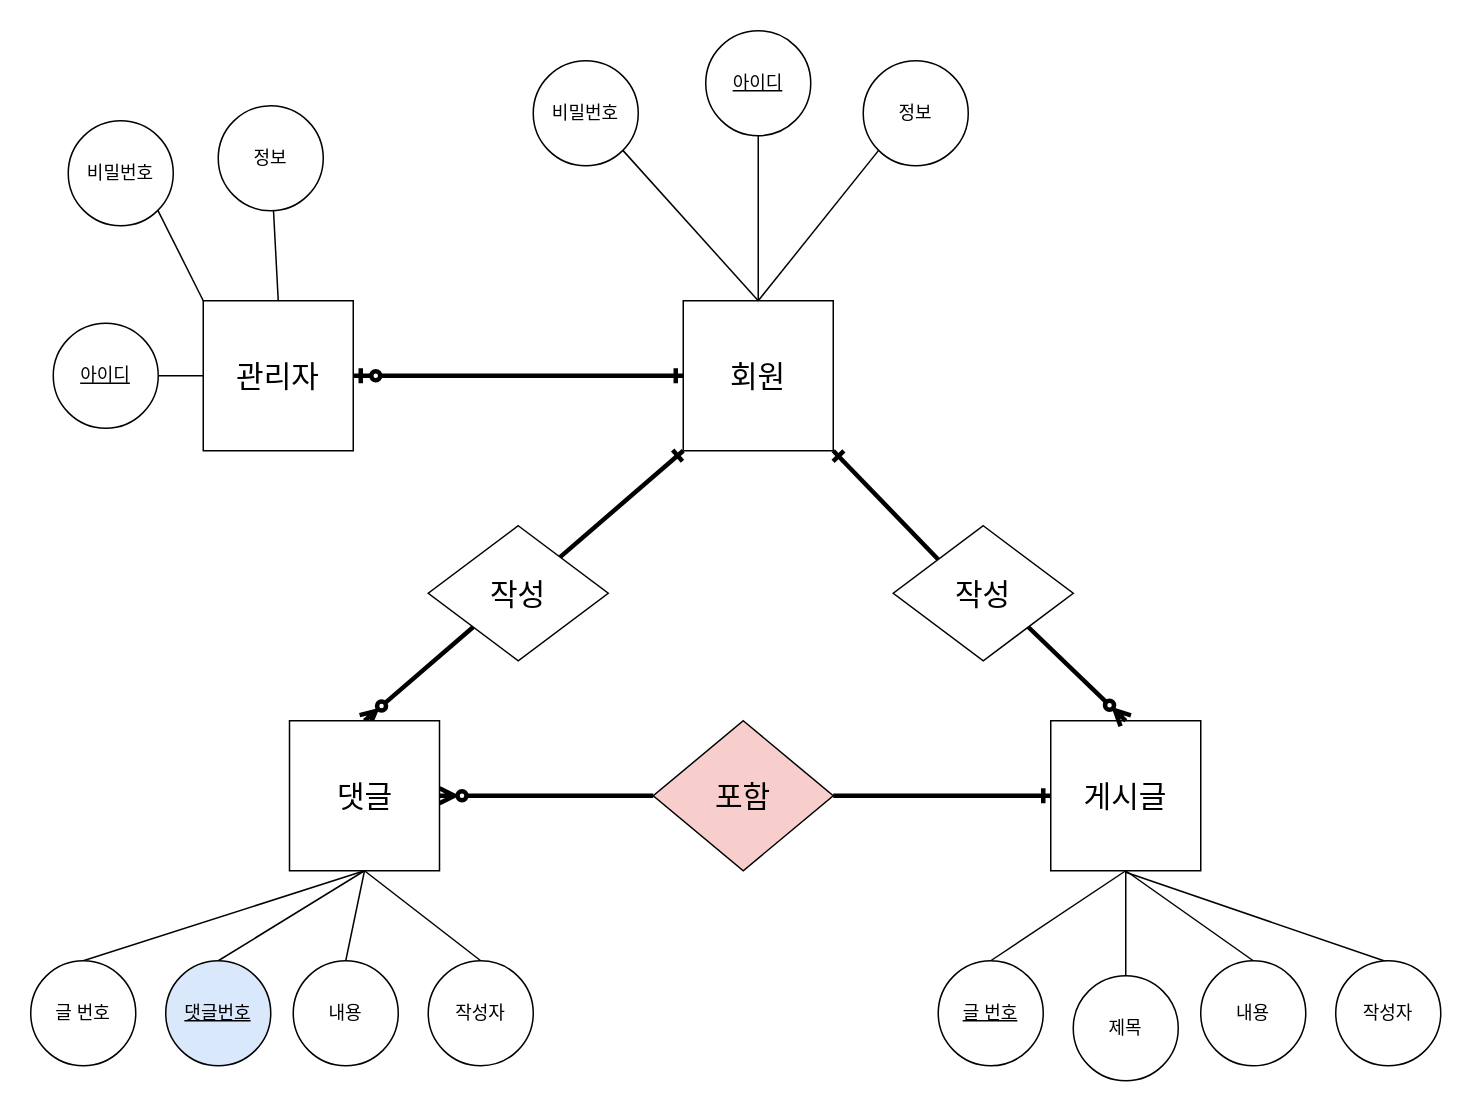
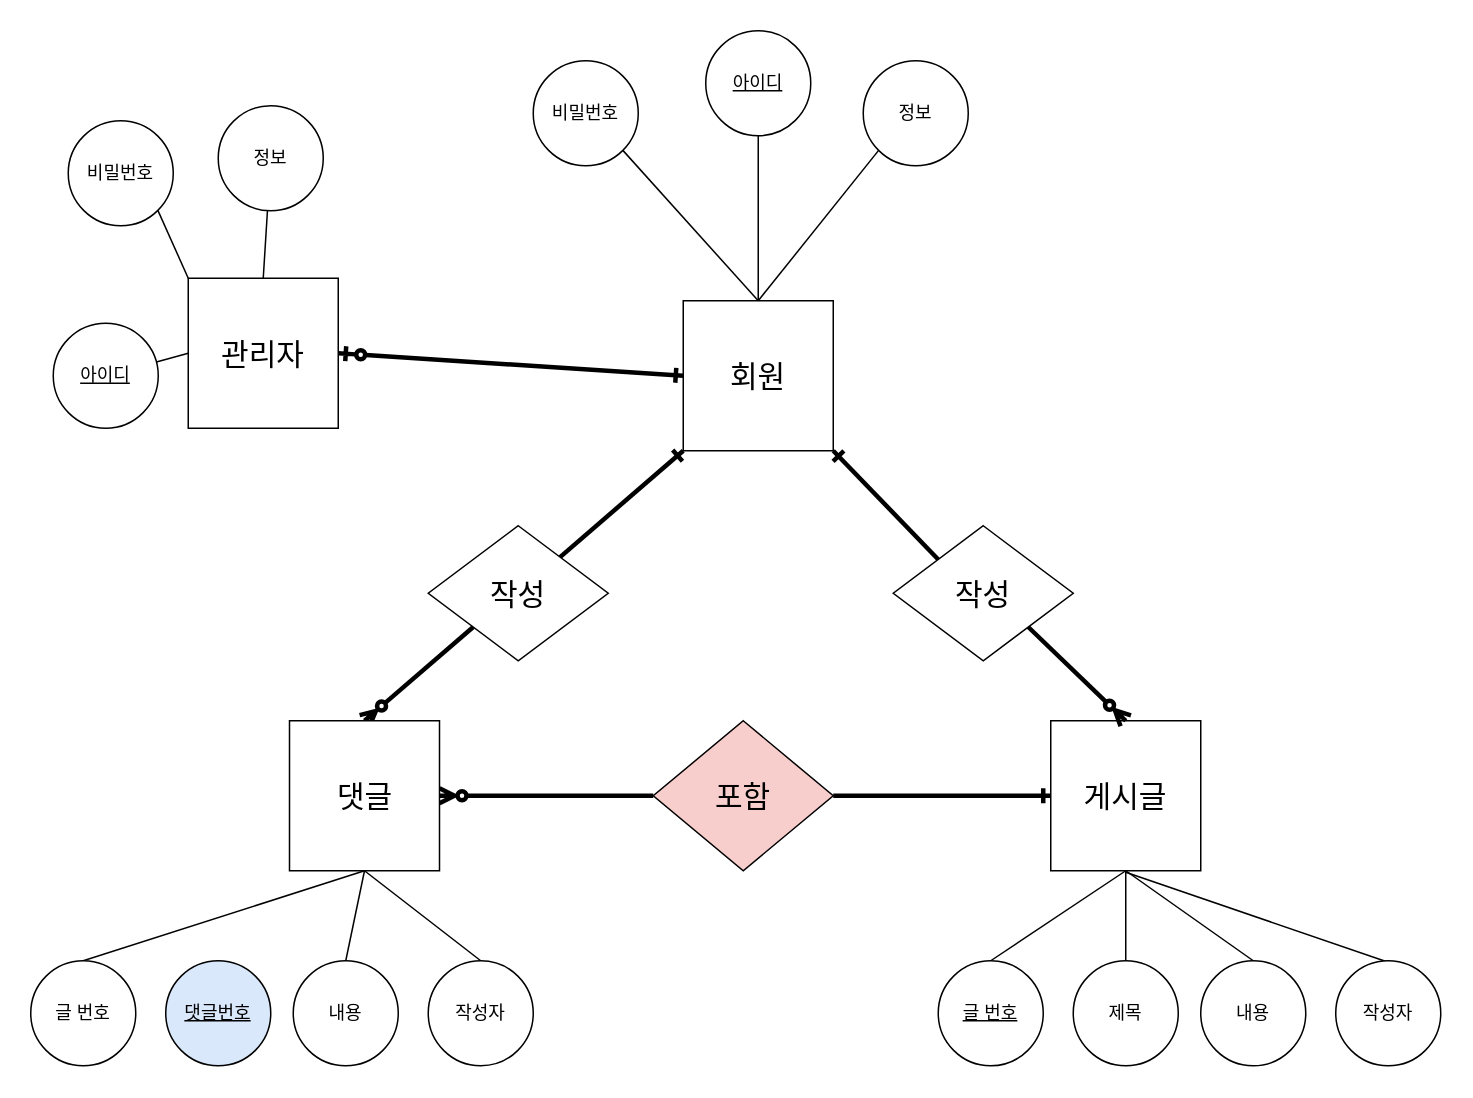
- <mxCell id="38" value="관리자" style="whiteSpace=wrap;html=1;aspect=fixed;fontSize=20;" vertex="1" parent="1"><mxGeometry x="135" y="200" width="100" height="100" as="geometry" /></mxCell>
+ <mxCell id="38" value="관리자" style="whiteSpace=wrap;html=1;aspect=fixed;fontSize=20;" vertex="1" parent="1"><mxGeometry x="125" y="185" width="100" height="100" as="geometry" /></mxCell>
- <mxCell id="26" style="rounded=0;orthogonalLoop=1;jettySize=auto;html=1;endArrow=none;endFill=0;entryX=0.5;entryY=1;entryDx=0;entryDy=0;exitX=0.5;exitY=0;exitDx=0;exitDy=0;" edge="1" parent="1" source="27" target="7"><mxGeometry relative="1" as="geometry"><mxPoint x="232.5" y="580" as="targetPoint" /></mxGeometry></mxCell>
- <mxCell id="19" value="제목" style="ellipse;whiteSpace=wrap;html=1;aspect=fixed;" vertex="1" parent="1"><mxGeometry x="715" y="650" width="70" height="70" as="geometry" /></mxCell>
+ <mxCell id="19" value="제목" style="ellipse;whiteSpace=wrap;html=1;aspect=fixed;" vertex="1" parent="1"><mxGeometry x="715" y="640" width="70" height="70" as="geometry" /></mxCell>
